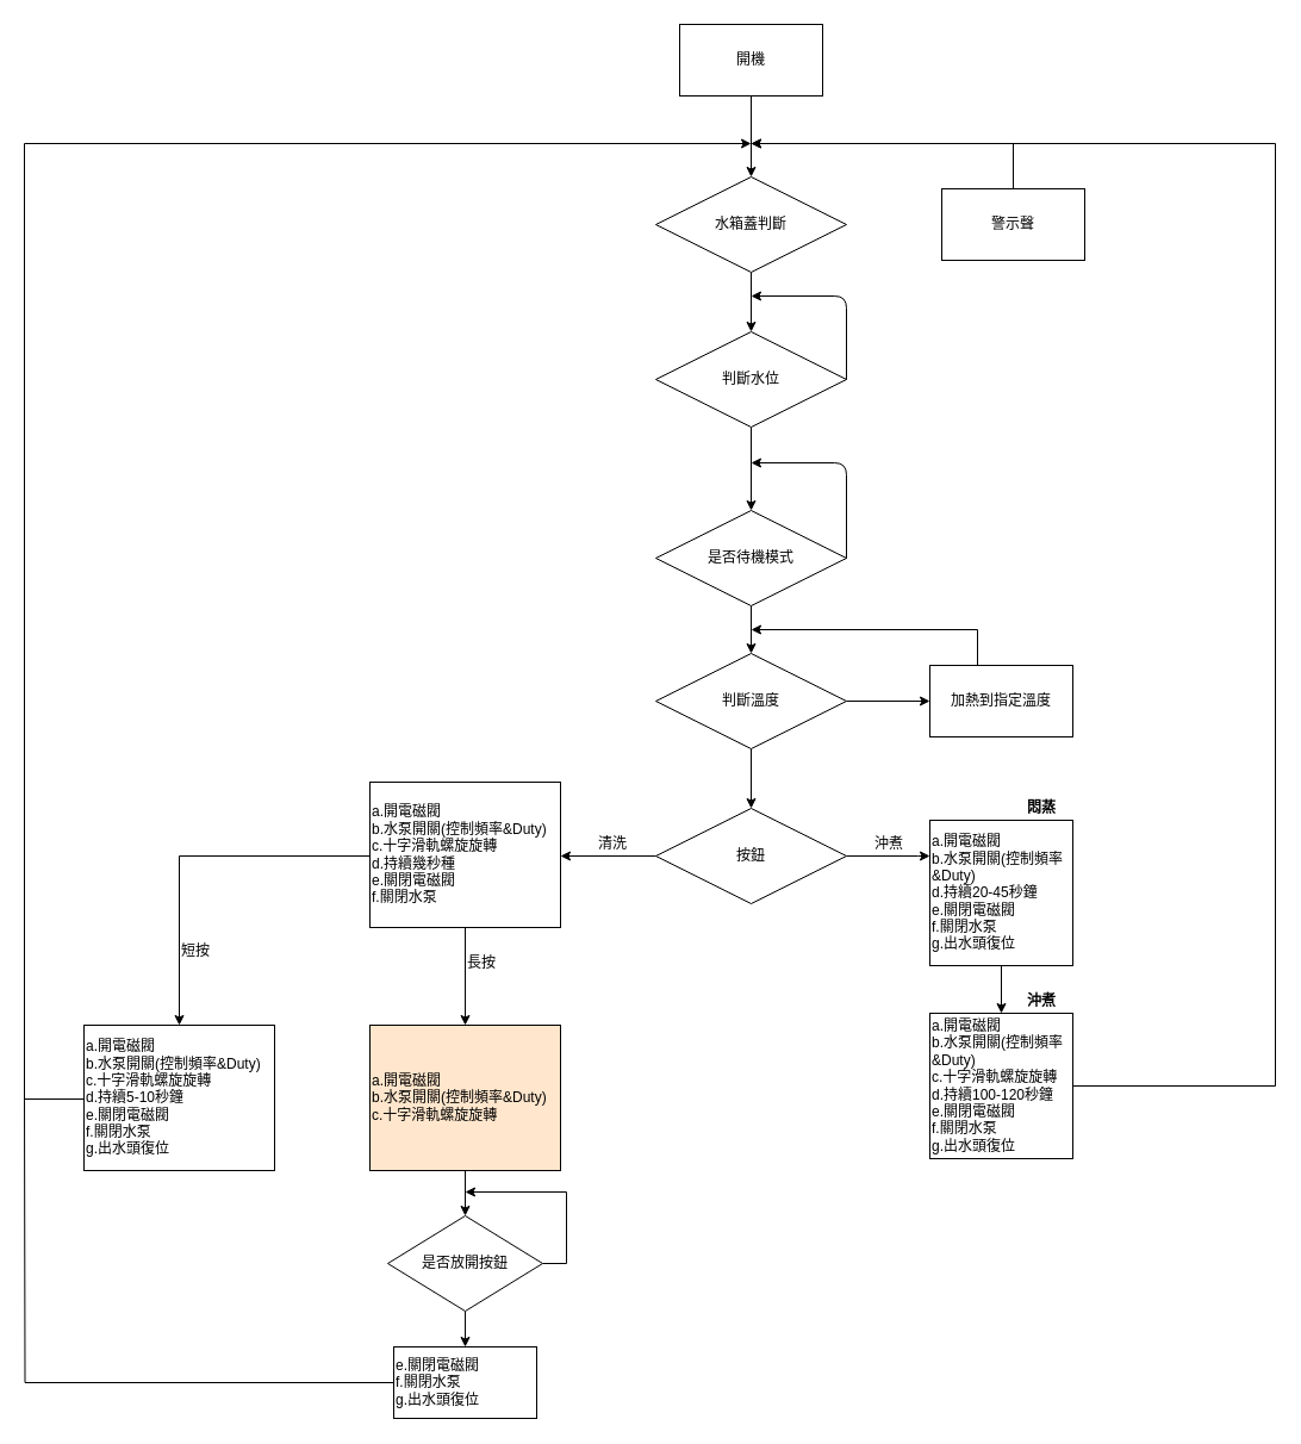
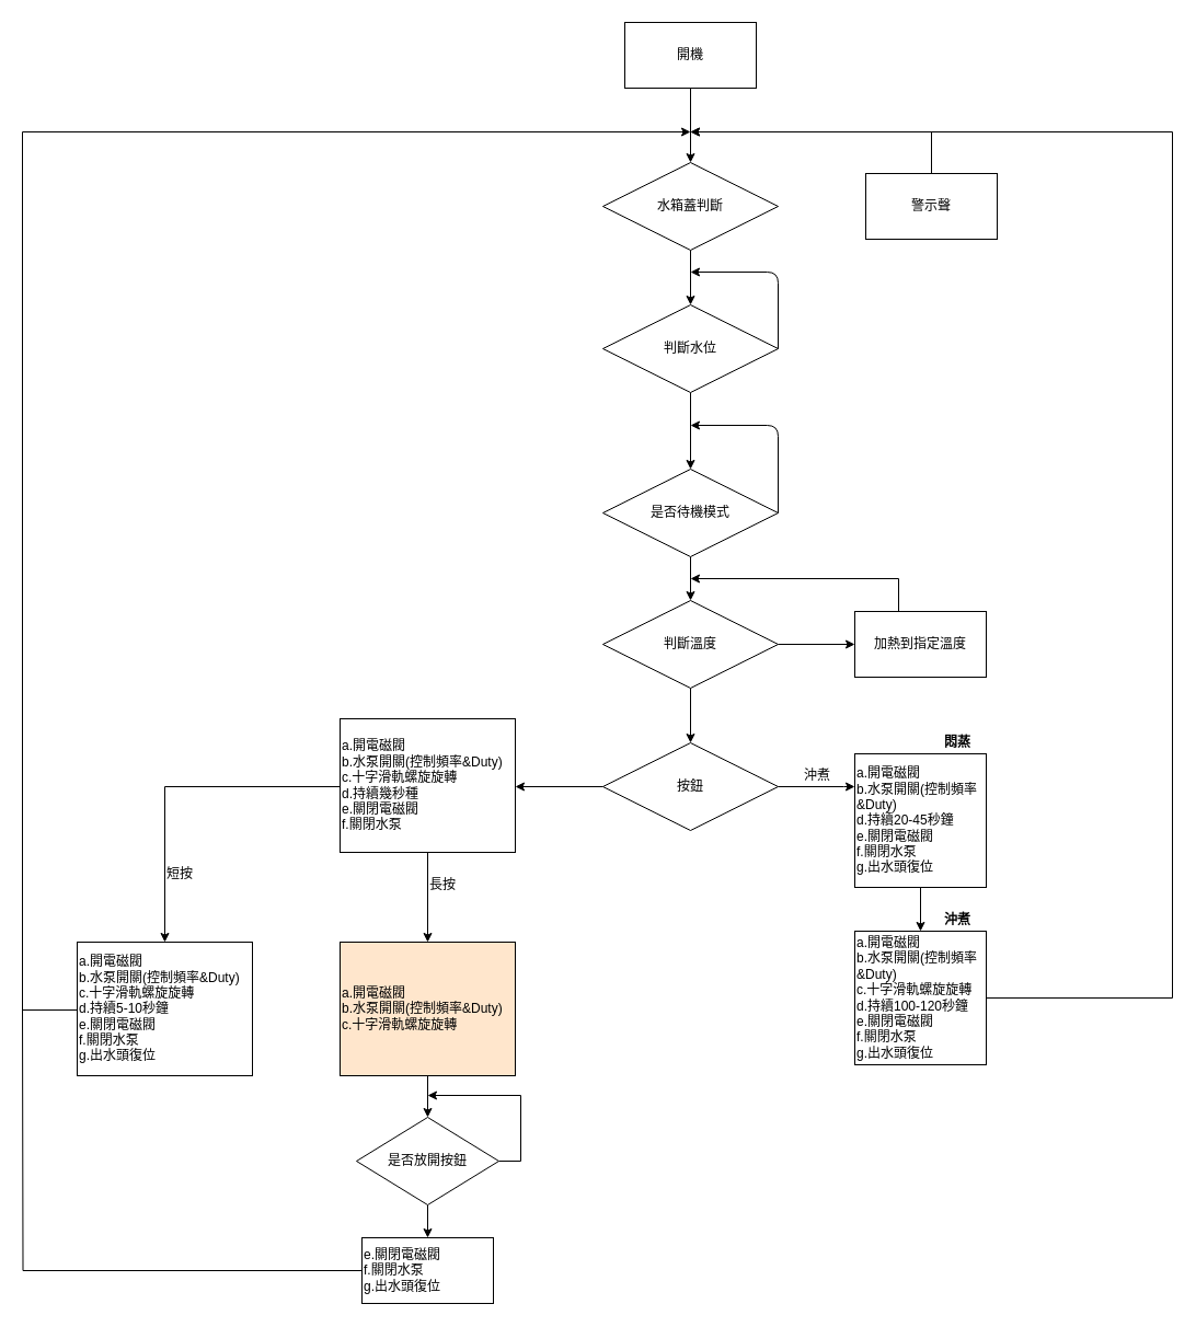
- <mxCell id="25" value="清洗" style="text;html=1;resizable=0;points=[];autosize=1;align=left;verticalAlign=top;spacingTop=-4;" parent="1" vertex="1"><mxGeometry x="500" y="698" width="40" height="20" as="geometry" /></mxCell>
